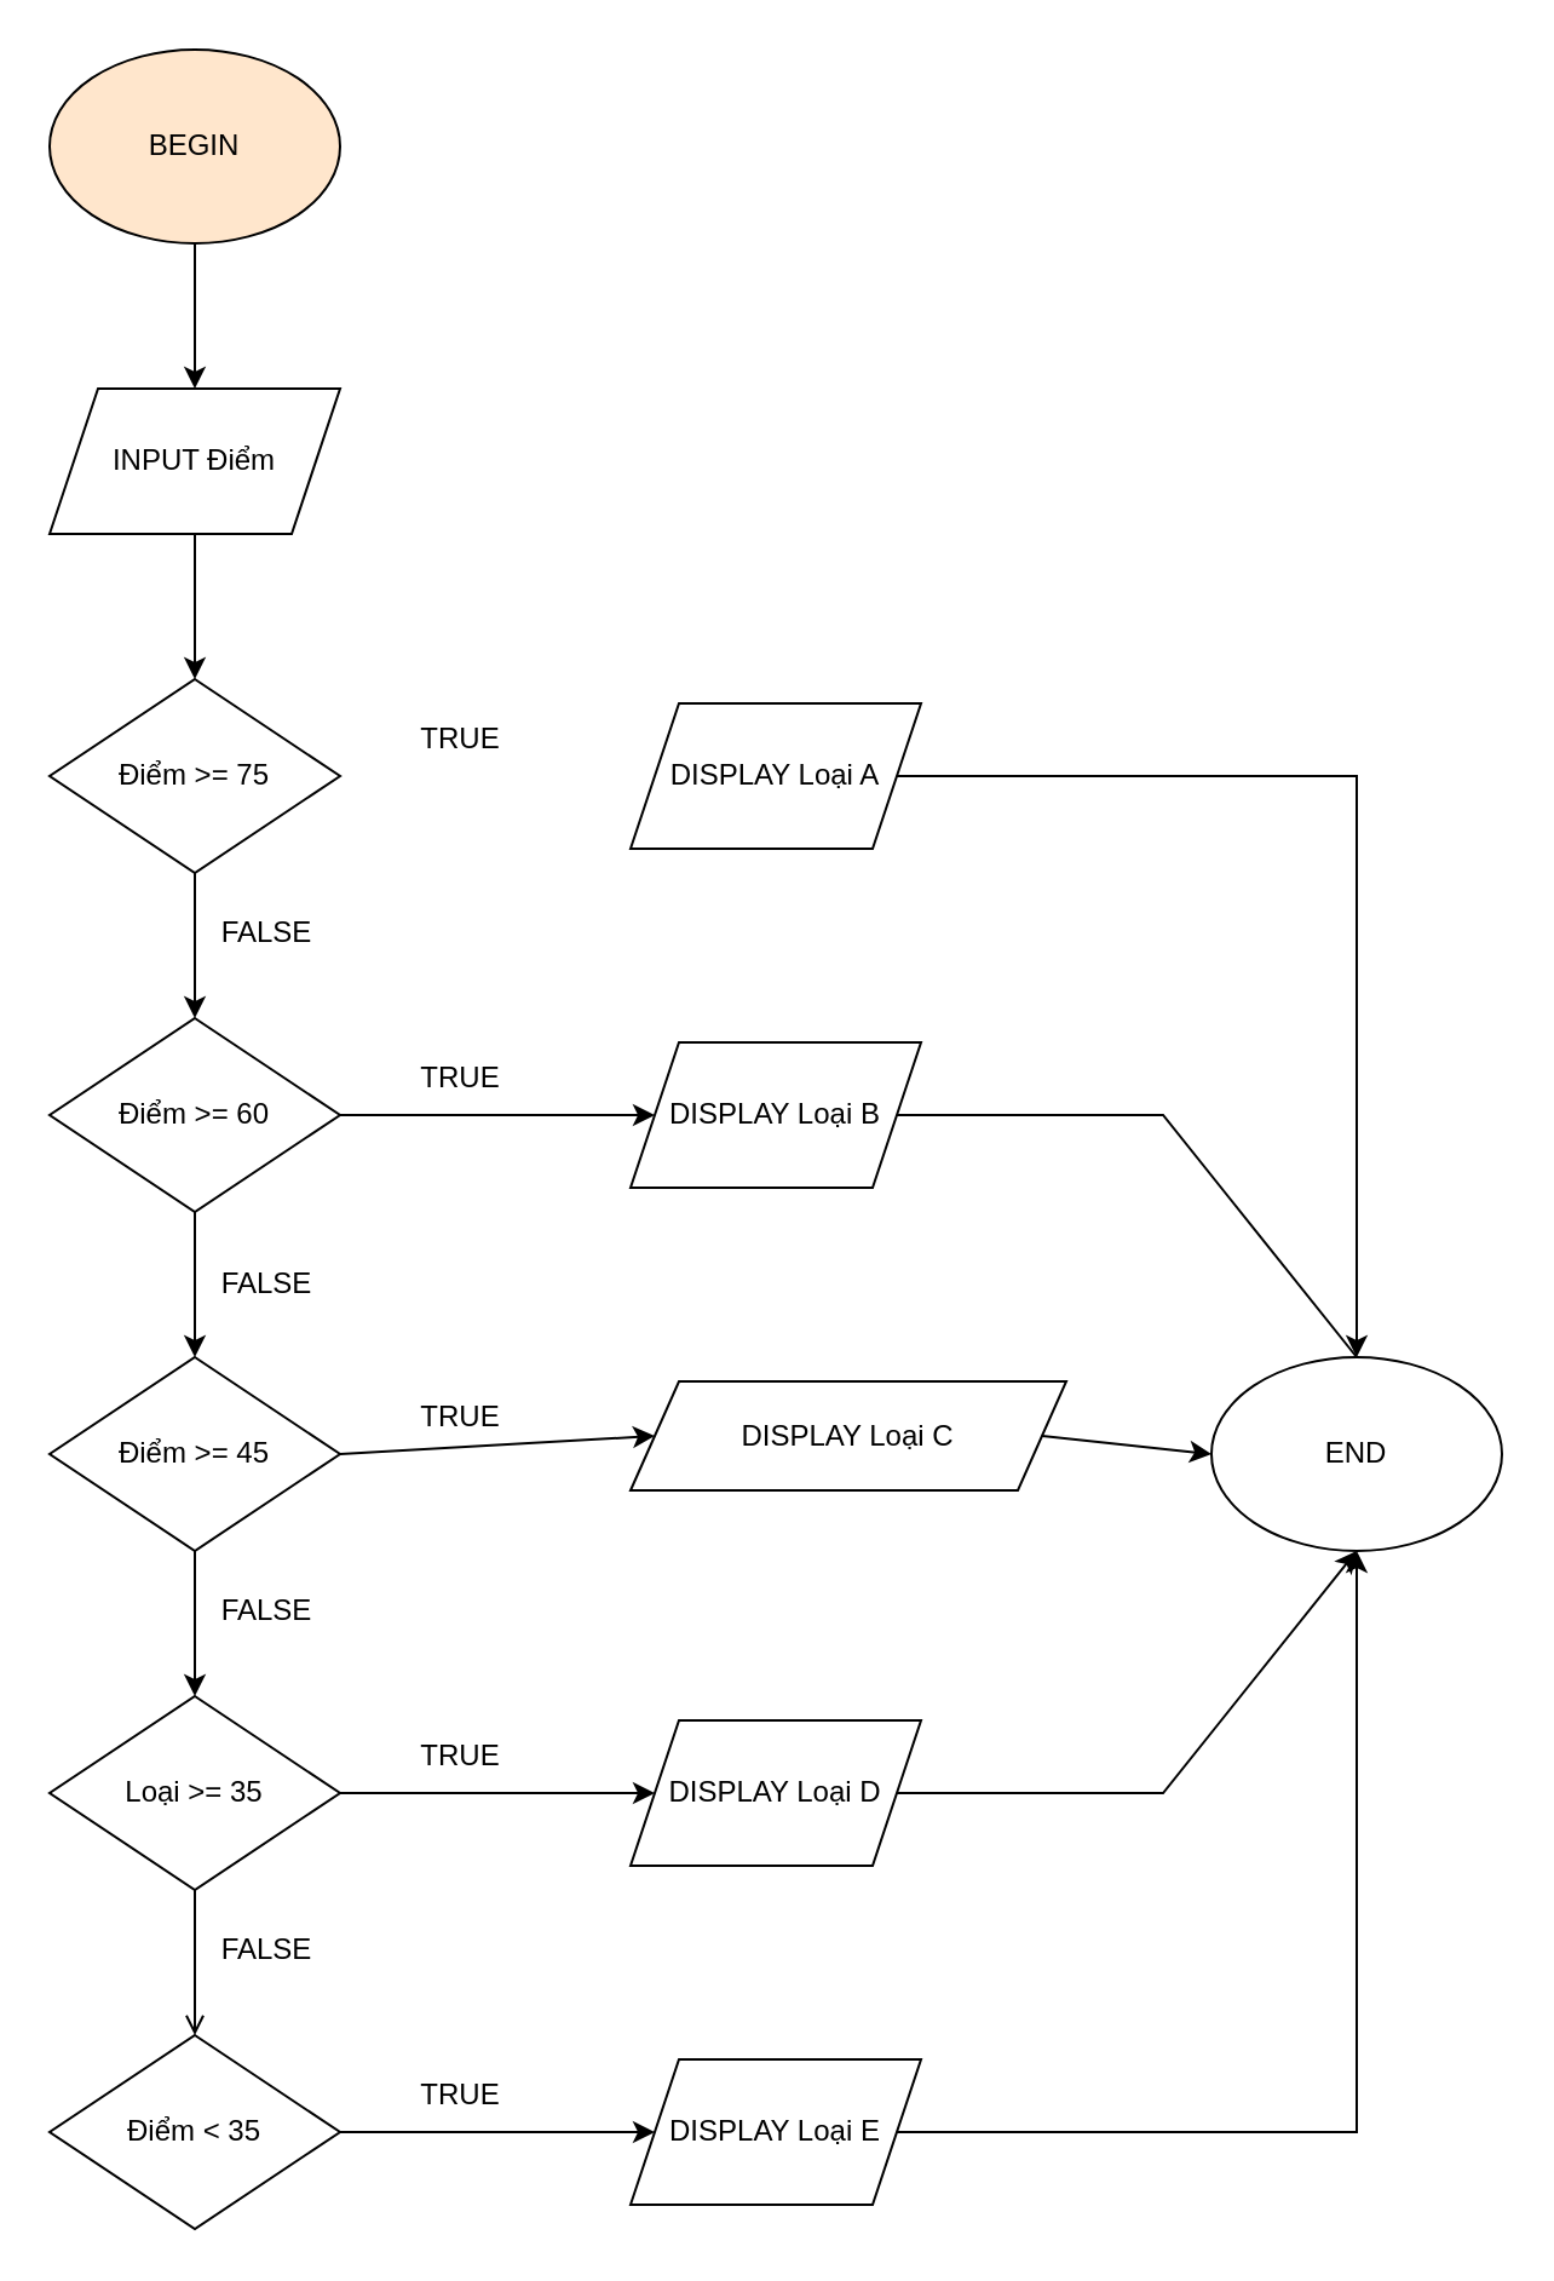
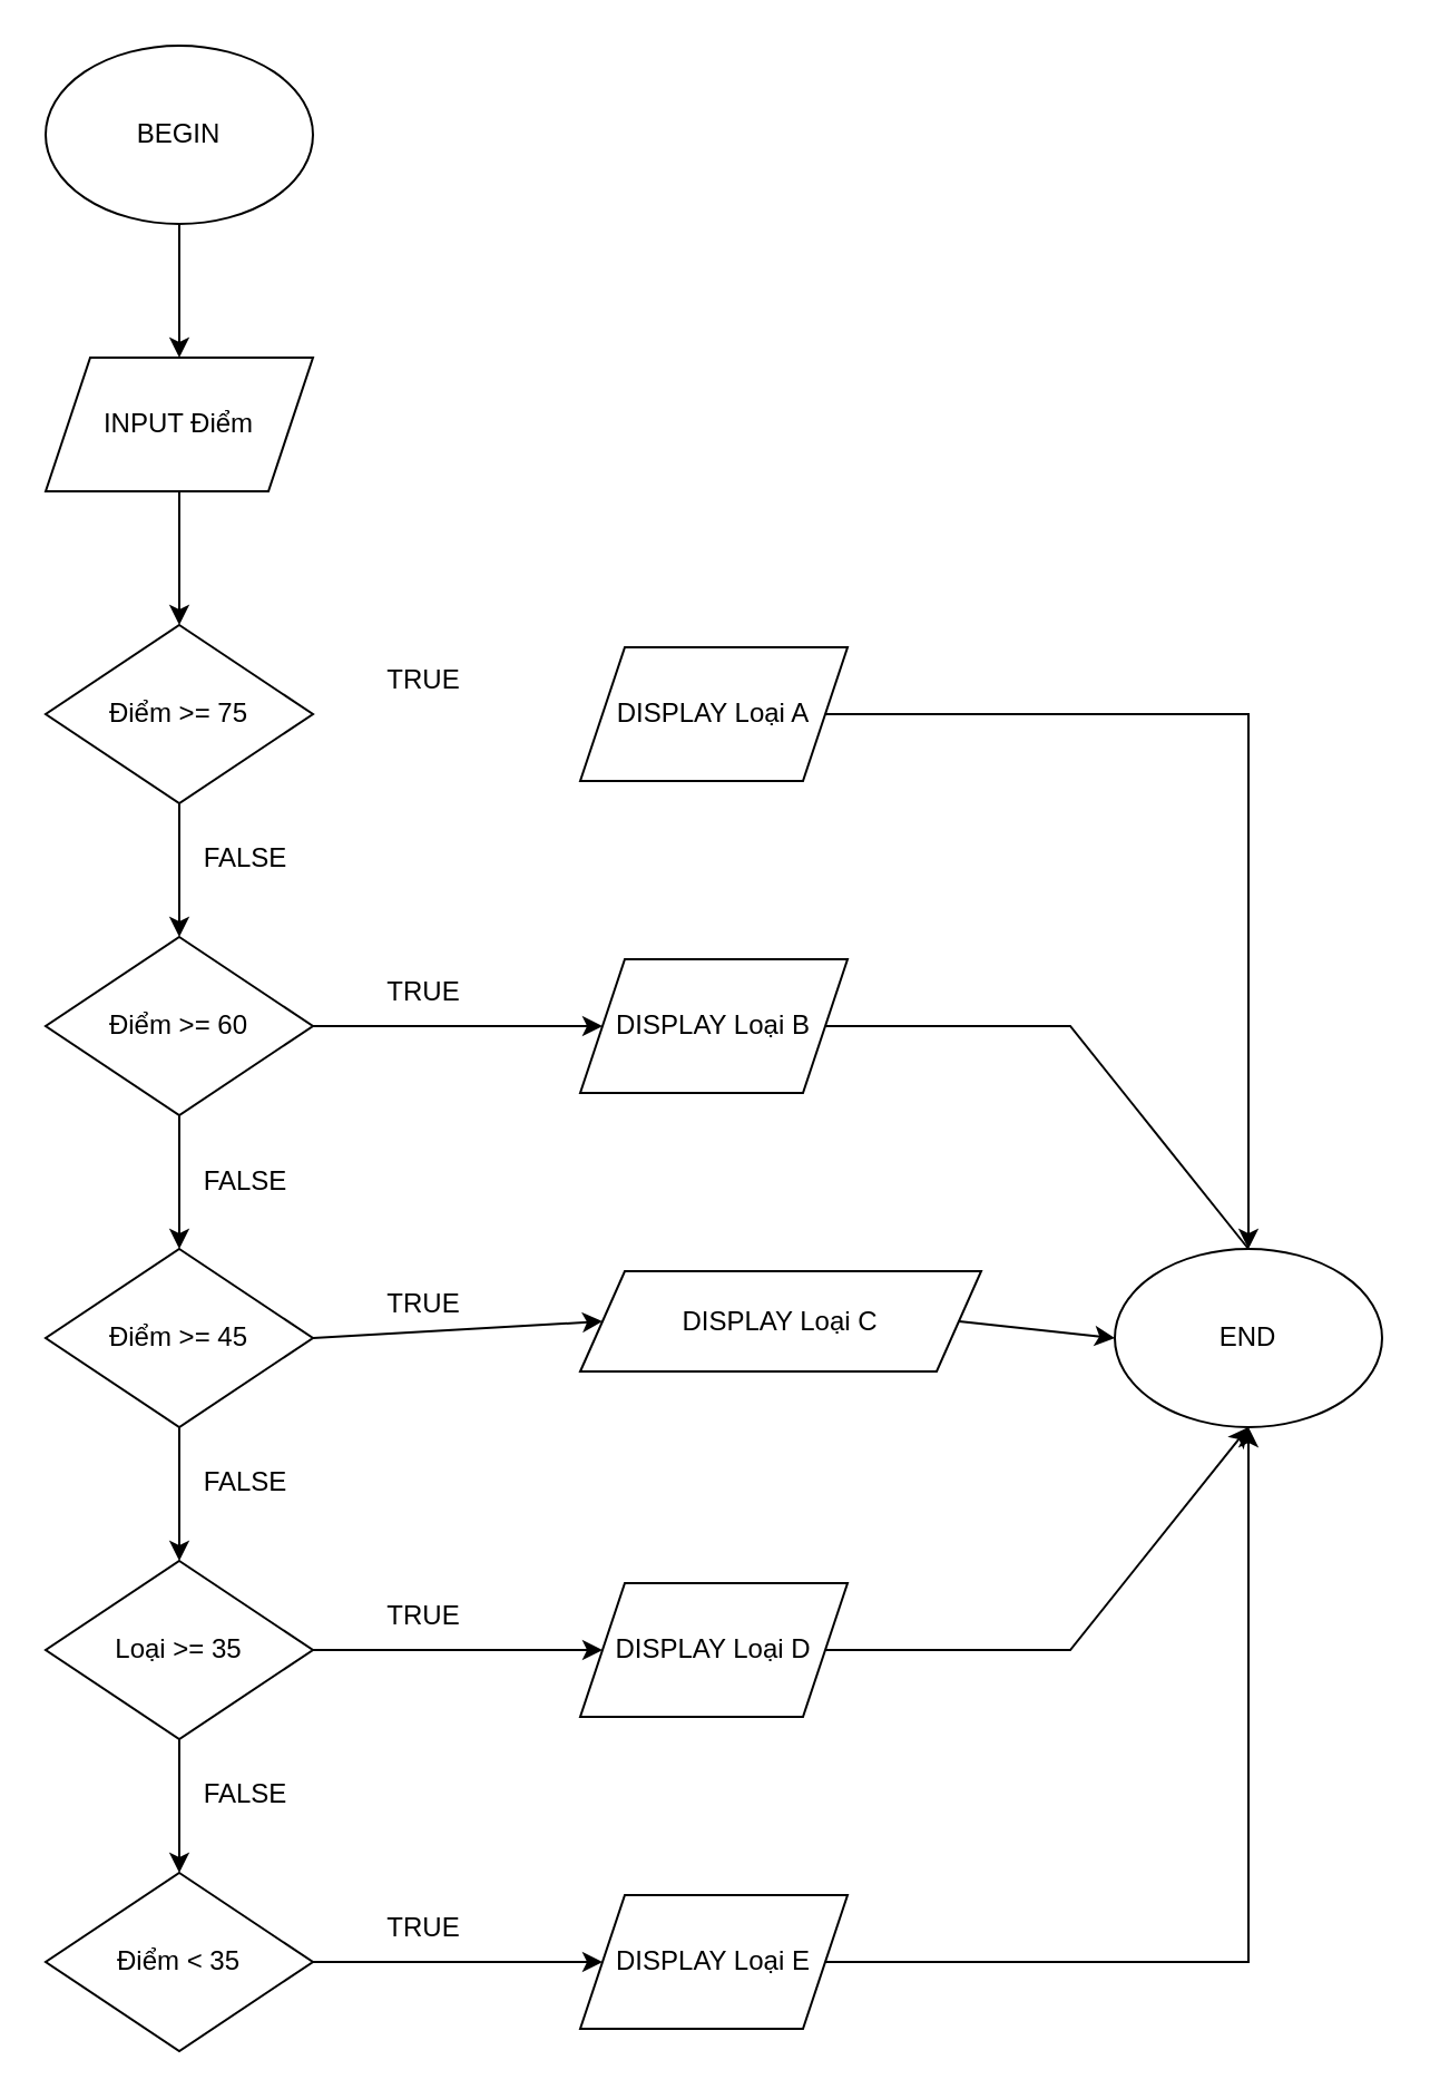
- <mxCell id="2" value="BEGIN" style="ellipse;whiteSpace=wrap;html=1;fillColor=#ffe6cc;" parent="1" vertex="1"><mxGeometry x="20" y="20" width="120" height="80" as="geometry" /></mxCell>
+ <mxCell id="2" value="BEGIN" style="ellipse;whiteSpace=wrap;html=1;" parent="1" vertex="1"><mxGeometry x="20" y="20" width="120" height="80" as="geometry" /></mxCell>
- <mxCell id="24" value="" style="endArrow=open;html=1;rounded=0;entryX=0.5;entryY=0;entryDx=0;entryDy=0;exitX=0.5;exitY=1;exitDx=0;exitDy=0;" parent="1" source="18" target="23" edge="1"><mxGeometry width="50" height="50" relative="1" as="geometry"><mxPoint x="-110" y="800" as="sourcePoint" /><mxPoint x="-60" y="750" as="targetPoint" /></mxGeometry></mxCell>
+ <mxCell id="24" value="" style="endArrow=classic;html=1;rounded=0;entryX=0.5;entryY=0;entryDx=0;entryDy=0;exitX=0.5;exitY=1;exitDx=0;exitDy=0;" parent="1" source="18" target="23" edge="1"><mxGeometry width="50" height="50" relative="1" as="geometry"><mxPoint x="-110" y="800" as="sourcePoint" /><mxPoint x="-60" y="750" as="targetPoint" /></mxGeometry></mxCell>
